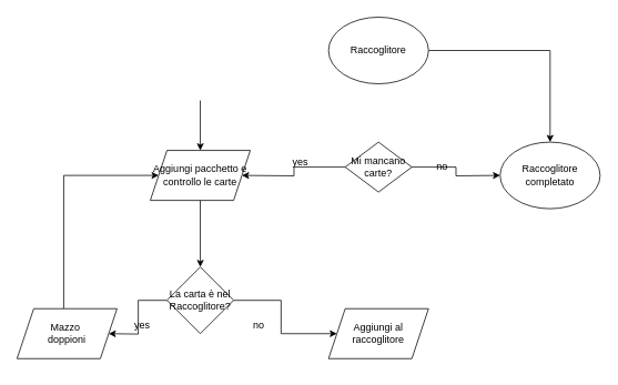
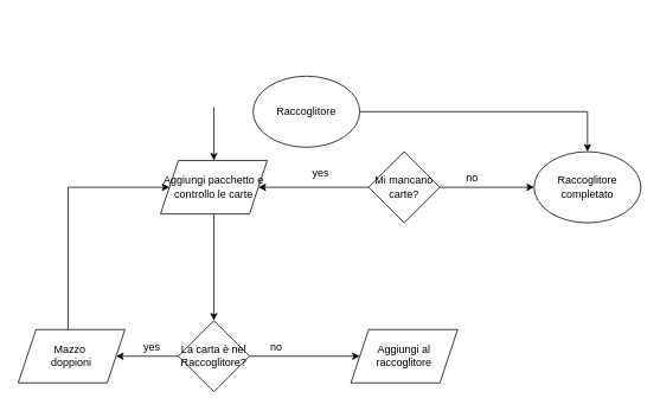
- <mxCell id="3" value="Raccoglitore" style="ellipse;whiteSpace=wrap;html=1;" vertex="1" parent="1"><mxGeometry x="394" y="20" width="120" height="80" as="geometry" /></mxCell>
+ <mxCell id="3" value="Raccoglitore" style="ellipse;whiteSpace=wrap;html=1;" vertex="1" parent="1"><mxGeometry x="284" y="85" width="120" height="80" as="geometry" /></mxCell>
- <mxCell id="6" value="Mi mancano carte?" style="rhombus;whiteSpace=wrap;html=1;" vertex="1" parent="1"><mxGeometry x="414" y="170" width="80" height="60" as="geometry" /></mxCell>
+ <mxCell id="6" value="Mi mancano carte?" style="rhombus;whiteSpace=wrap;html=1;" vertex="1" parent="1"><mxGeometry x="414" y="170" width="80" height="80" as="geometry" /></mxCell>
- <mxCell id="14" value="La carta è nel Raccoglitore?" style="rhombus;whiteSpace=wrap;html=1;" vertex="1" parent="1"><mxGeometry x="200" y="320" width="80" height="80" as="geometry" /></mxCell>
+ <mxCell id="14" value="La carta è nel Raccoglitore?" style="rhombus;whiteSpace=wrap;html=1;" vertex="1" parent="1"><mxGeometry x="200" y="360" width="80" height="80" as="geometry" /></mxCell>
